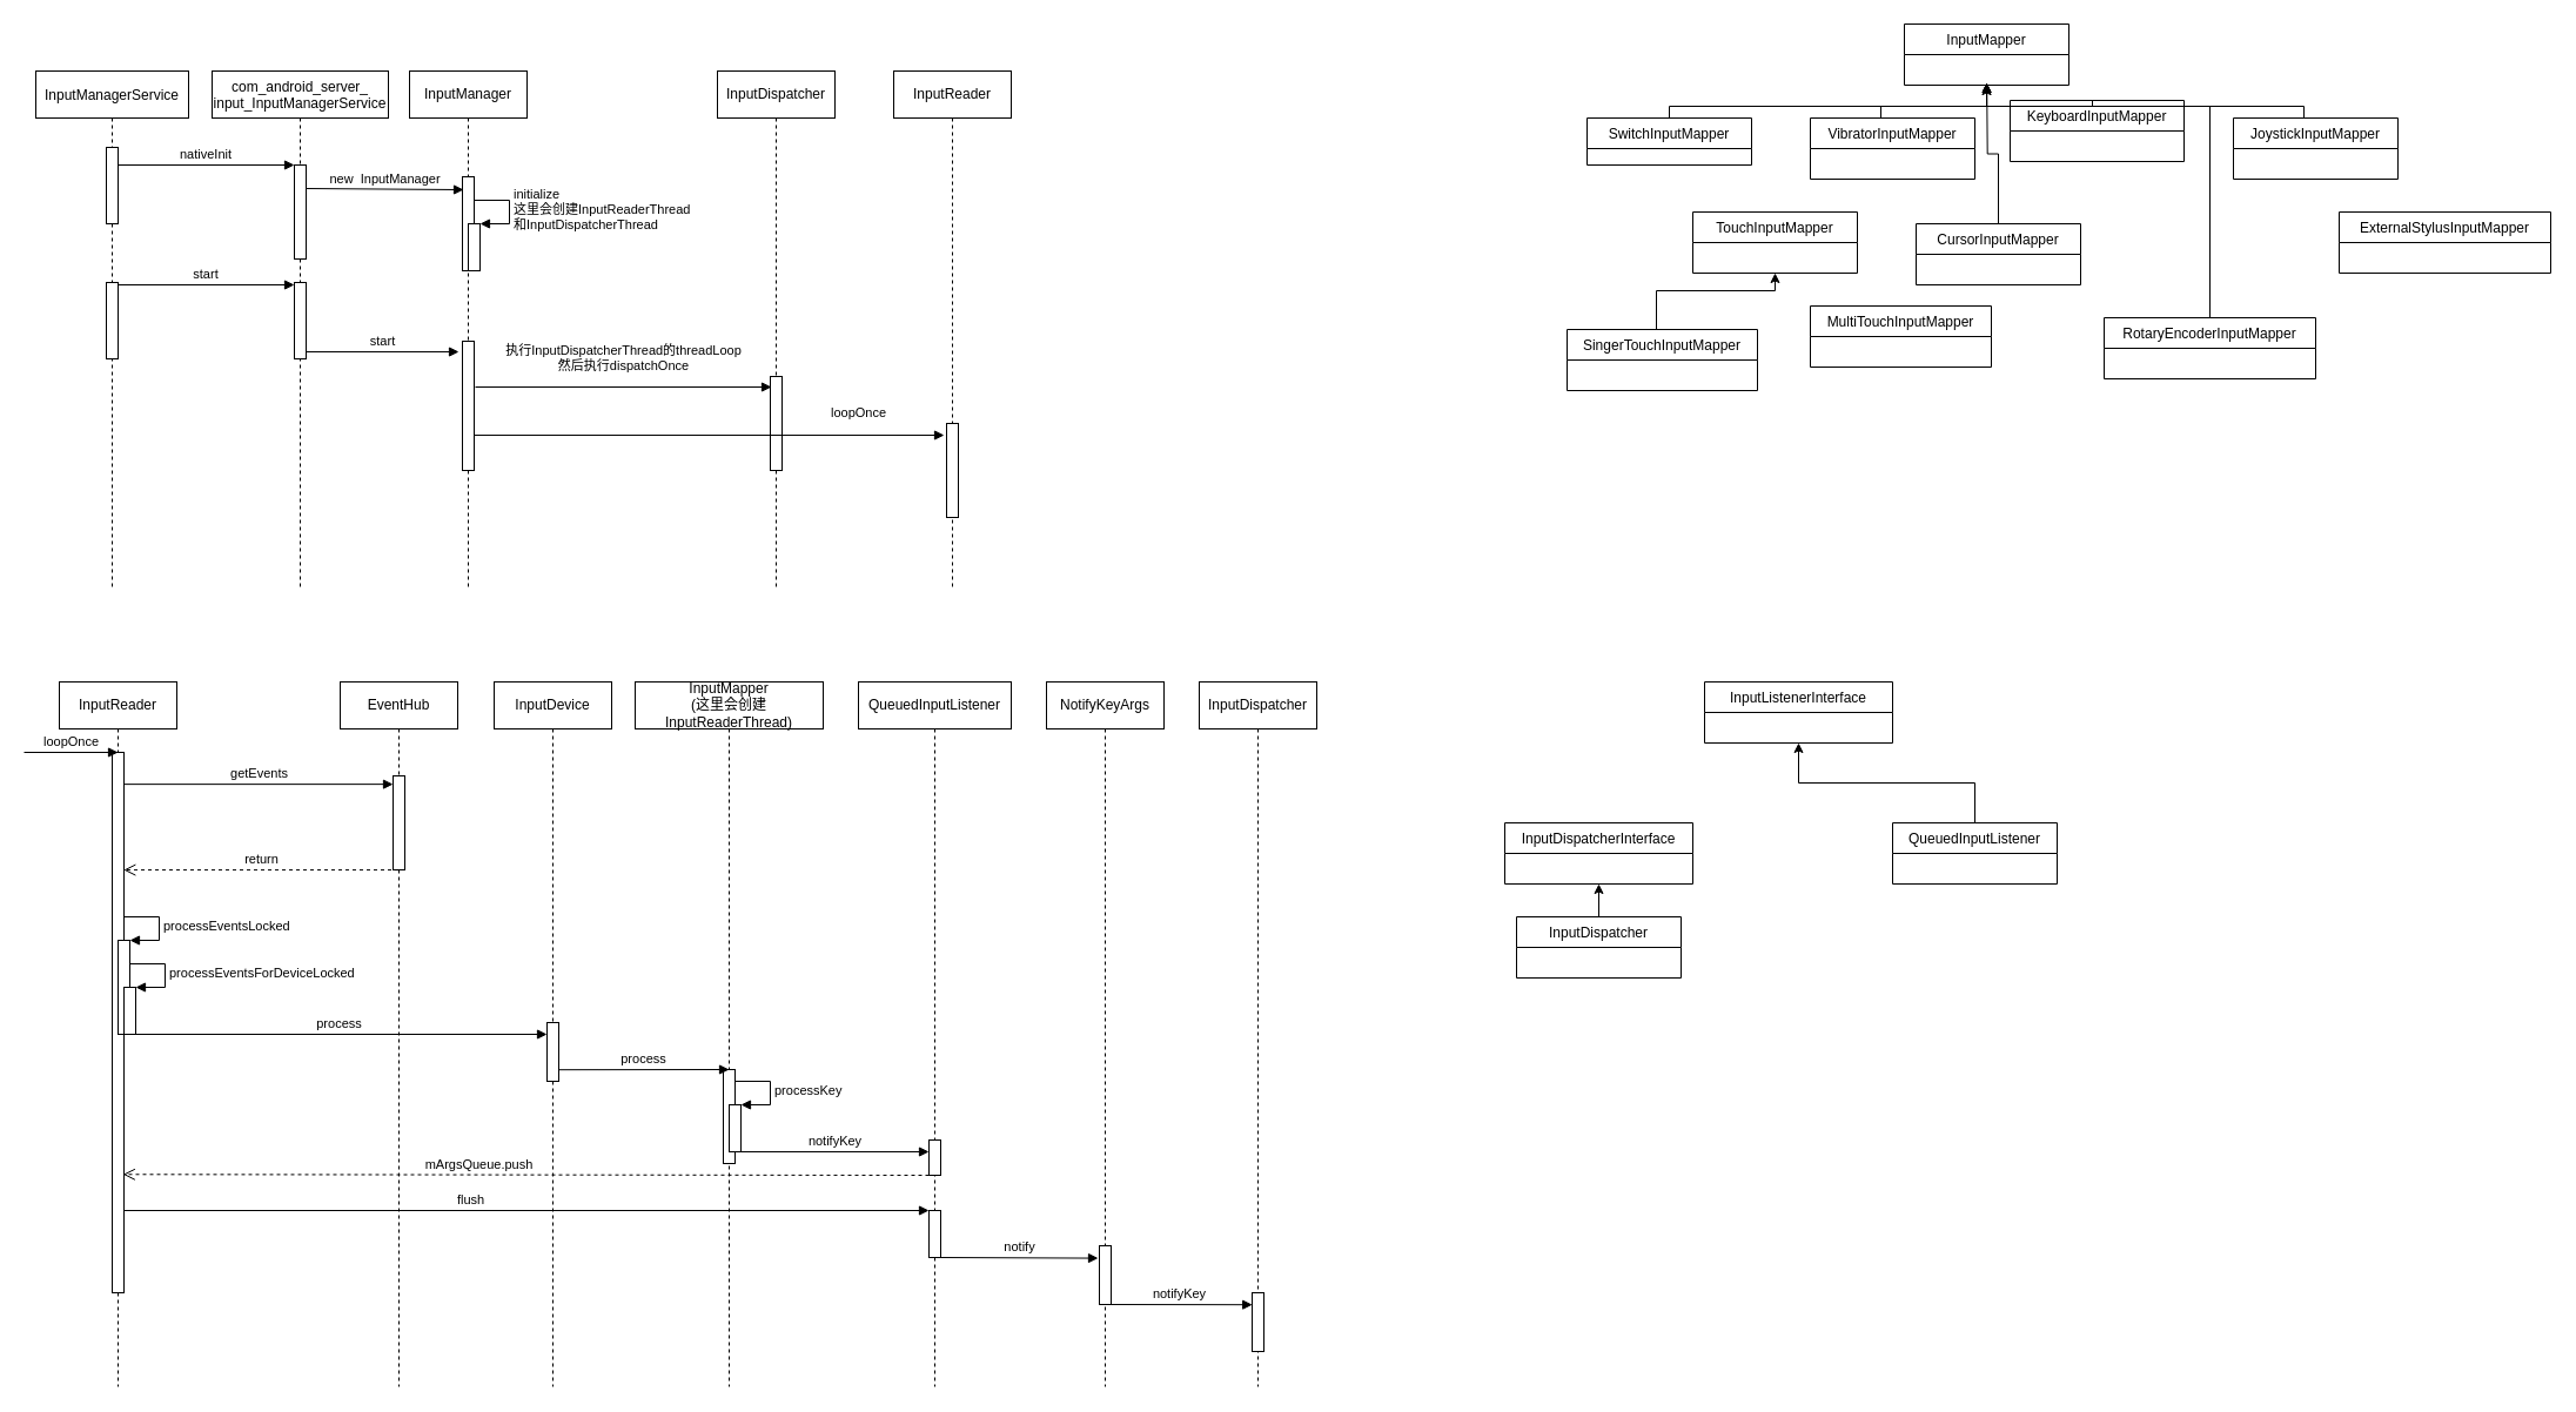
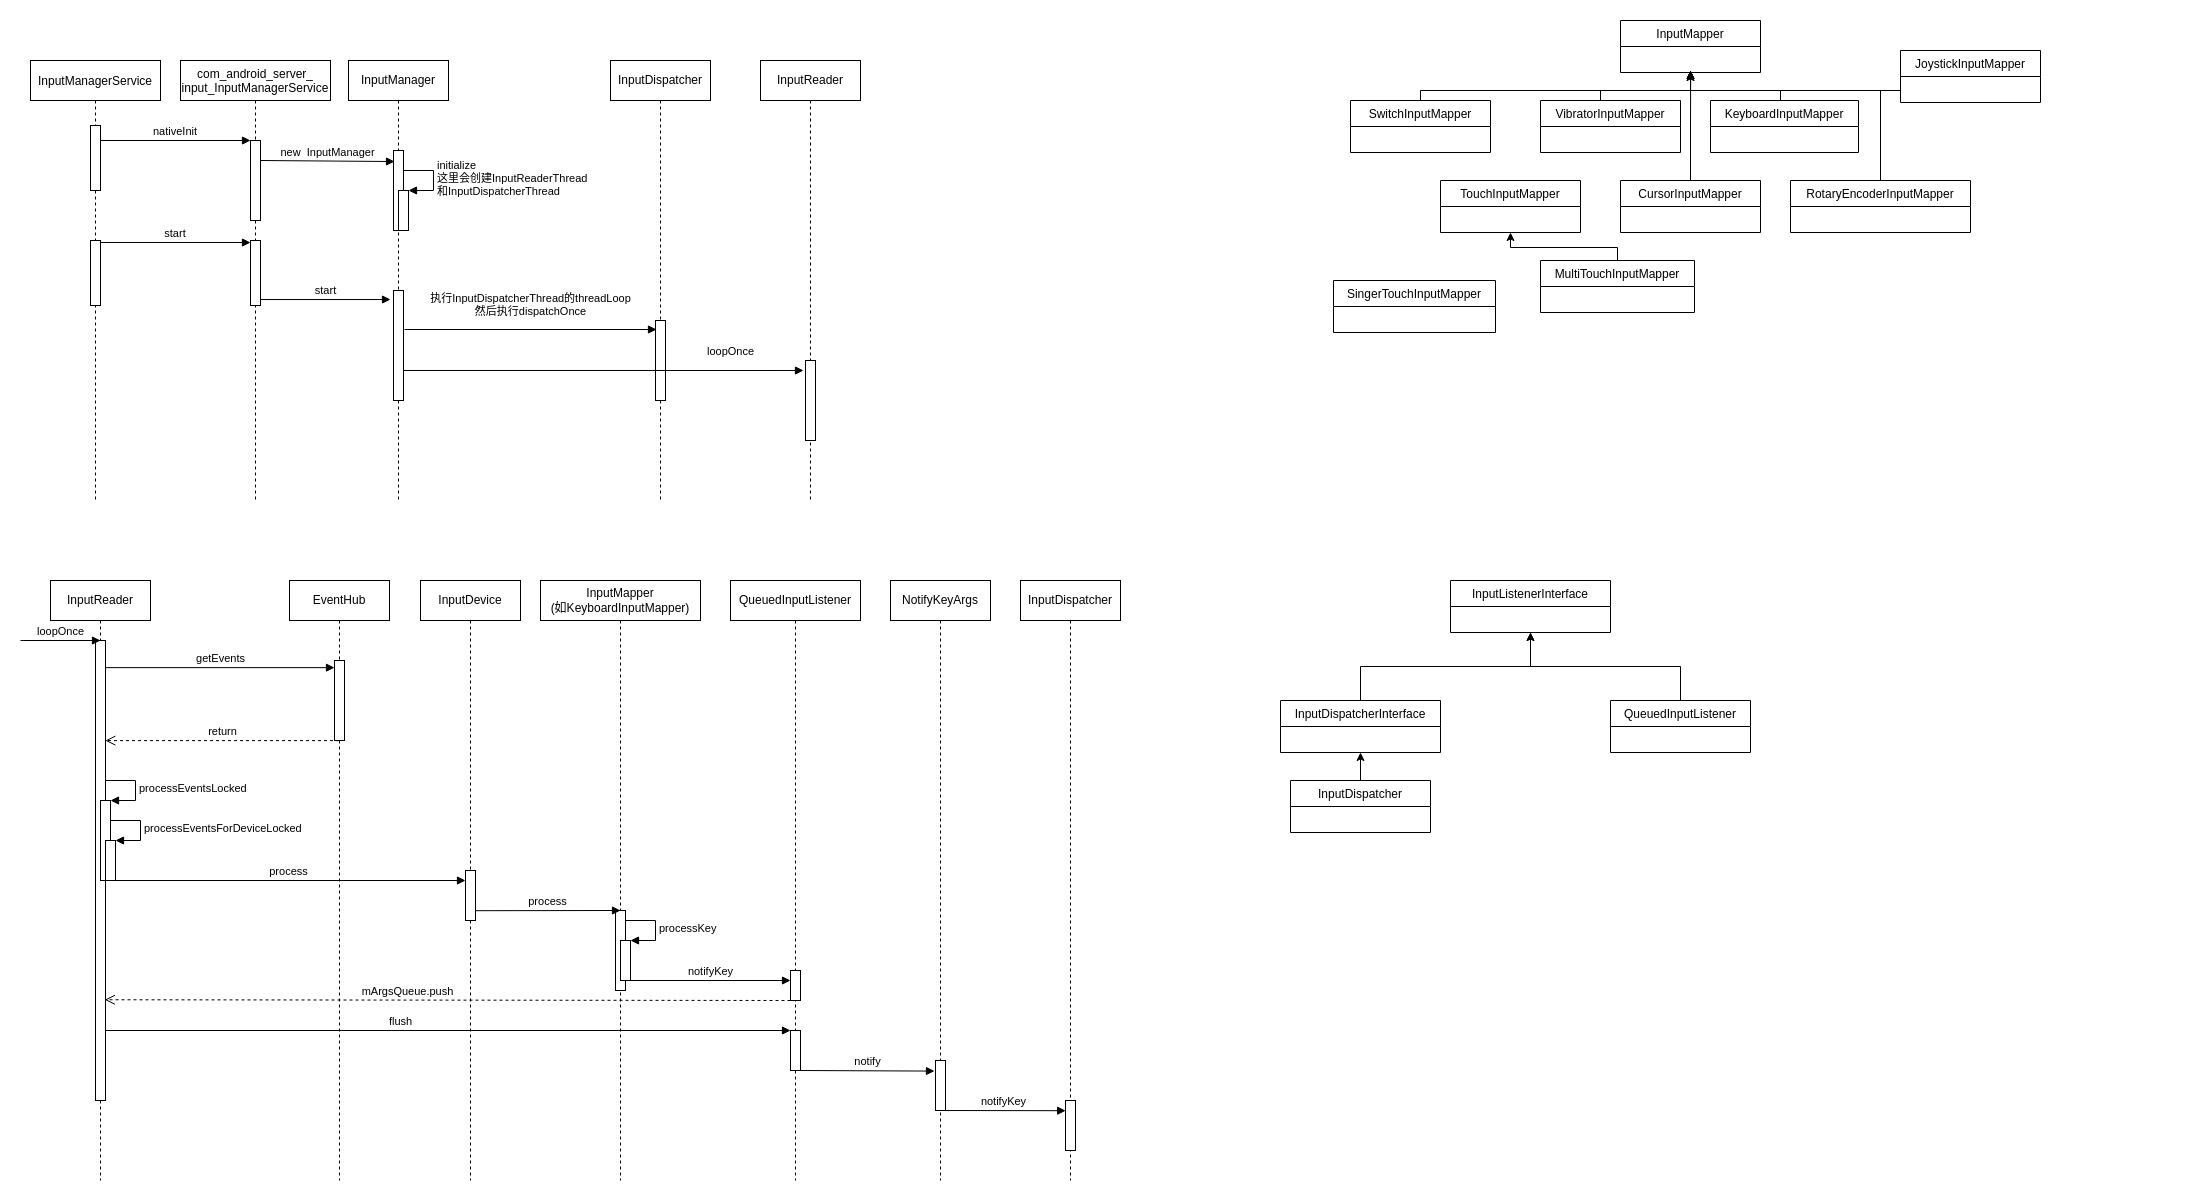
- <mxCell id="70" value="KeyboardInputMapper" style="swimlane;fontStyle=0;childLayout=stackLayout;horizontal=1;startSize=26;fillColor=none;horizontalStack=0;resizeParent=1;resizeParentMax=0;resizeLast=0;collapsible=1;marginBottom=0;" vertex="1" parent="1"><mxGeometry x="1710" y="85" width="148" height="52" as="geometry" /></mxCell>
+ <mxCell id="70" value="KeyboardInputMapper" style="swimlane;fontStyle=0;childLayout=stackLayout;horizontal=1;startSize=26;fillColor=none;horizontalStack=0;resizeParent=1;resizeParentMax=0;resizeLast=0;collapsible=1;marginBottom=0;" vertex="1" parent="1"><mxGeometry x="1710" y="100" width="148" height="52" as="geometry" /></mxCell>
- <mxCell id="64" value="SwitchInputMapper" style="swimlane;fontStyle=0;childLayout=stackLayout;horizontal=1;startSize=26;fillColor=none;horizontalStack=0;resizeParent=1;resizeParentMax=0;resizeLast=0;collapsible=1;marginBottom=0;" vertex="1" parent="1"><mxGeometry x="1350" y="100" width="140" height="40" as="geometry" /></mxCell>
+ <mxCell id="64" value="SwitchInputMapper" style="swimlane;fontStyle=0;childLayout=stackLayout;horizontal=1;startSize=26;fillColor=none;horizontalStack=0;resizeParent=1;resizeParentMax=0;resizeLast=0;collapsible=1;marginBottom=0;" vertex="1" parent="1"><mxGeometry x="1350" y="100" width="140" height="52" as="geometry" /></mxCell>
- <mxCell id="68" value="JoystickInputMapper" style="swimlane;fontStyle=0;childLayout=stackLayout;horizontal=1;startSize=26;fillColor=none;horizontalStack=0;resizeParent=1;resizeParentMax=0;resizeLast=0;collapsible=1;marginBottom=0;" vertex="1" parent="1"><mxGeometry x="1900" y="100" width="140" height="52" as="geometry" /></mxCell>
+ <mxCell id="68" value="JoystickInputMapper" style="swimlane;fontStyle=0;childLayout=stackLayout;horizontal=1;startSize=26;fillColor=none;horizontalStack=0;resizeParent=1;resizeParentMax=0;resizeLast=0;collapsible=1;marginBottom=0;" vertex="1" parent="1"><mxGeometry x="1900" y="50" width="140" height="52" as="geometry" /></mxCell>
- <mxCell id="79" value="ExternalStylusInputMapper" style="swimlane;fontStyle=0;childLayout=stackLayout;horizontal=1;startSize=26;fillColor=none;horizontalStack=0;resizeParent=1;resizeParentMax=0;resizeLast=0;collapsible=1;marginBottom=0;" vertex="1" parent="1"><mxGeometry x="1990" y="180" width="180" height="52" as="geometry" /></mxCell>
- <mxCell id="78" value="CursorInputMapper" style="swimlane;fontStyle=0;childLayout=stackLayout;horizontal=1;startSize=26;fillColor=none;horizontalStack=0;resizeParent=1;resizeParentMax=0;resizeLast=0;collapsible=1;marginBottom=0;" vertex="1" parent="1"><mxGeometry x="1630" y="190" width="140" height="52" as="geometry" /></mxCell>
+ <mxCell id="78" value="CursorInputMapper" style="swimlane;fontStyle=0;childLayout=stackLayout;horizontal=1;startSize=26;fillColor=none;horizontalStack=0;resizeParent=1;resizeParentMax=0;resizeLast=0;collapsible=1;marginBottom=0;" vertex="1" parent="1"><mxGeometry x="1620" y="180" width="140" height="52" as="geometry" /></mxCell>
- <mxCell id="75" style="edgeStyle=orthogonalEdgeStyle;rounded=0;orthogonalLoop=1;jettySize=auto;html=1;exitX=0.5;exitY=0;exitDx=0;exitDy=0;entryX=0.5;entryY=1;entryDx=0;entryDy=0;" edge="1" parent="1" source="76" target="62"><mxGeometry relative="1" as="geometry"><Array as="points"><mxPoint x="1409" y="247" /><mxPoint x="1510" y="247" /></Array></mxGeometry></mxCell>
+ <mxCell id="73" style="edgeStyle=orthogonalEdgeStyle;rounded=0;orthogonalLoop=1;jettySize=auto;html=1;exitX=0.5;exitY=0;exitDx=0;exitDy=0;entryX=0.5;entryY=1;entryDx=0;entryDy=0;" edge="1" parent="1" source="74" target="62"><mxGeometry relative="1" as="geometry"><Array as="points"><mxPoint x="1617" y="247" /><mxPoint x="1510" y="247" /></Array></mxGeometry></mxCell>
- <mxCell id="72" value="RotaryEncoderInputMapper" style="swimlane;fontStyle=0;childLayout=stackLayout;horizontal=1;startSize=26;fillColor=none;horizontalStack=0;resizeParent=1;resizeParentMax=0;resizeLast=0;collapsible=1;marginBottom=0;" vertex="1" parent="1"><mxGeometry x="1790" y="270" width="180" height="52" as="geometry" /></mxCell>
+ <mxCell id="72" value="RotaryEncoderInputMapper" style="swimlane;fontStyle=0;childLayout=stackLayout;horizontal=1;startSize=26;fillColor=none;horizontalStack=0;resizeParent=1;resizeParentMax=0;resizeLast=0;collapsible=1;marginBottom=0;" vertex="1" parent="1"><mxGeometry x="1790" y="180" width="180" height="52" as="geometry" /></mxCell>
- <mxCell id="37" value="InputMapper&lt;br&gt;(这里会创建InputReaderThread)" style="shape=umlLifeline;perimeter=lifelinePerimeter;whiteSpace=wrap;html=1;container=1;collapsible=0;recursiveResize=0;outlineConnect=0;" vertex="1" parent="1"><mxGeometry x="540" y="580" width="160" height="600" as="geometry" /></mxCell>
+ <mxCell id="37" value="InputMapper&lt;br&gt;(如KeyboardInputMapper)" style="shape=umlLifeline;perimeter=lifelinePerimeter;whiteSpace=wrap;html=1;container=1;collapsible=0;recursiveResize=0;outlineConnect=0;" vertex="1" parent="1"><mxGeometry x="540" y="580" width="160" height="600" as="geometry" /></mxCell>
+ <mxCell id="45" style="edgeStyle=orthogonalEdgeStyle;rounded=0;orthogonalLoop=1;jettySize=auto;html=1;exitX=0.5;exitY=0;exitDx=0;exitDy=0;entryX=0.5;entryY=1;entryDx=0;entryDy=0;" edge="1" parent="1" source="46" target="47"><mxGeometry relative="1" as="geometry" /></mxCell>
